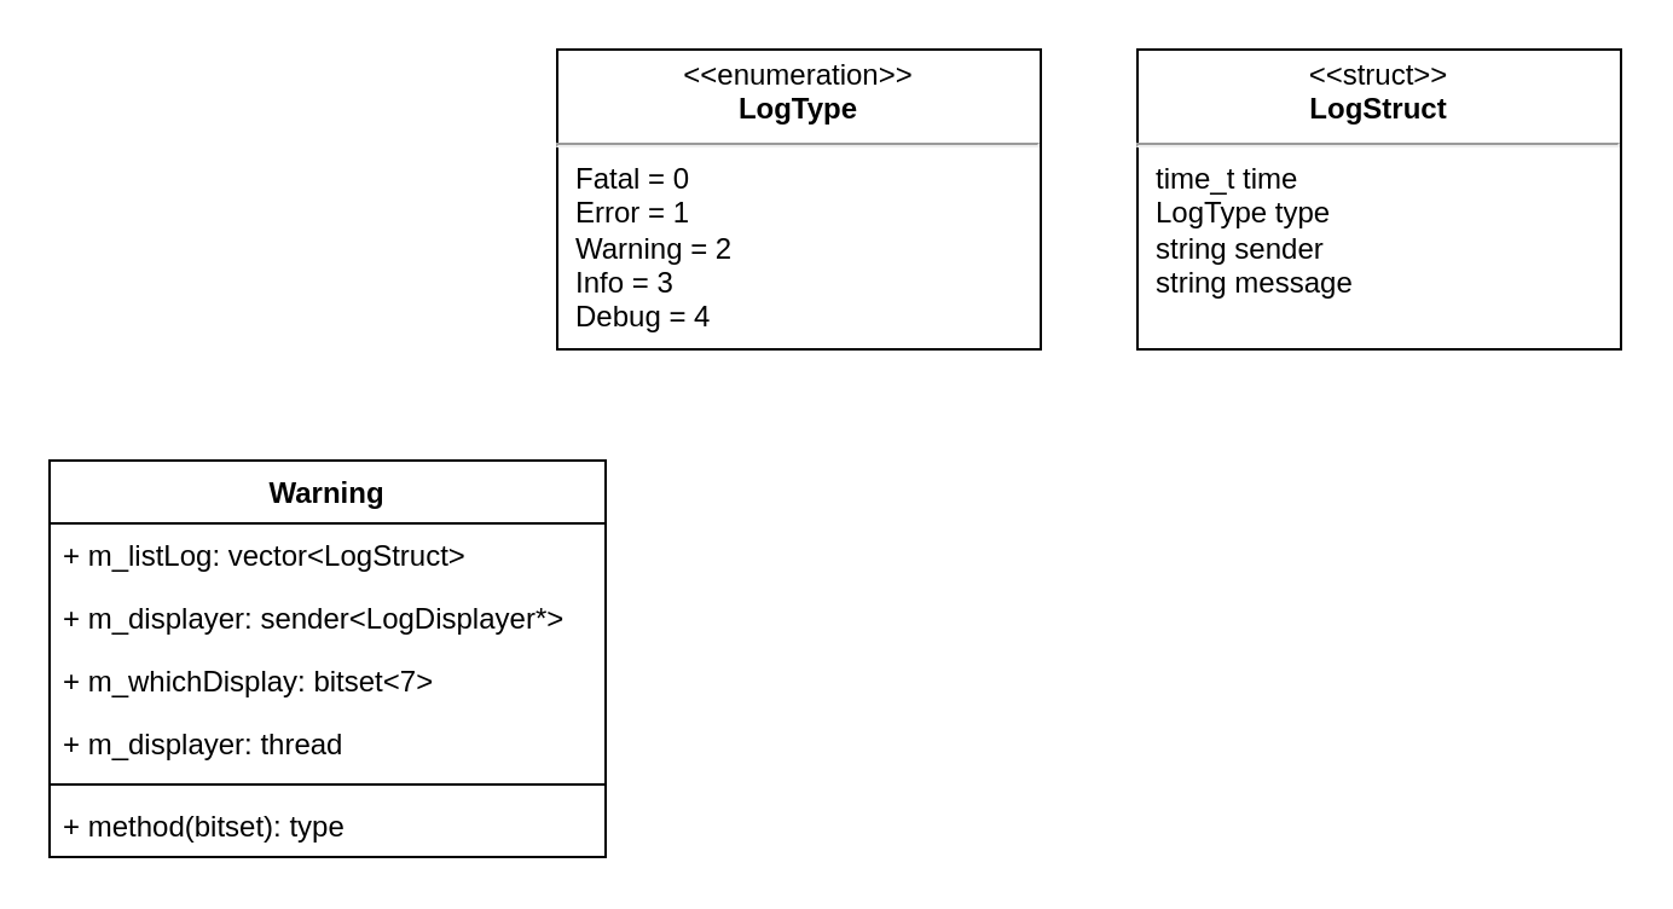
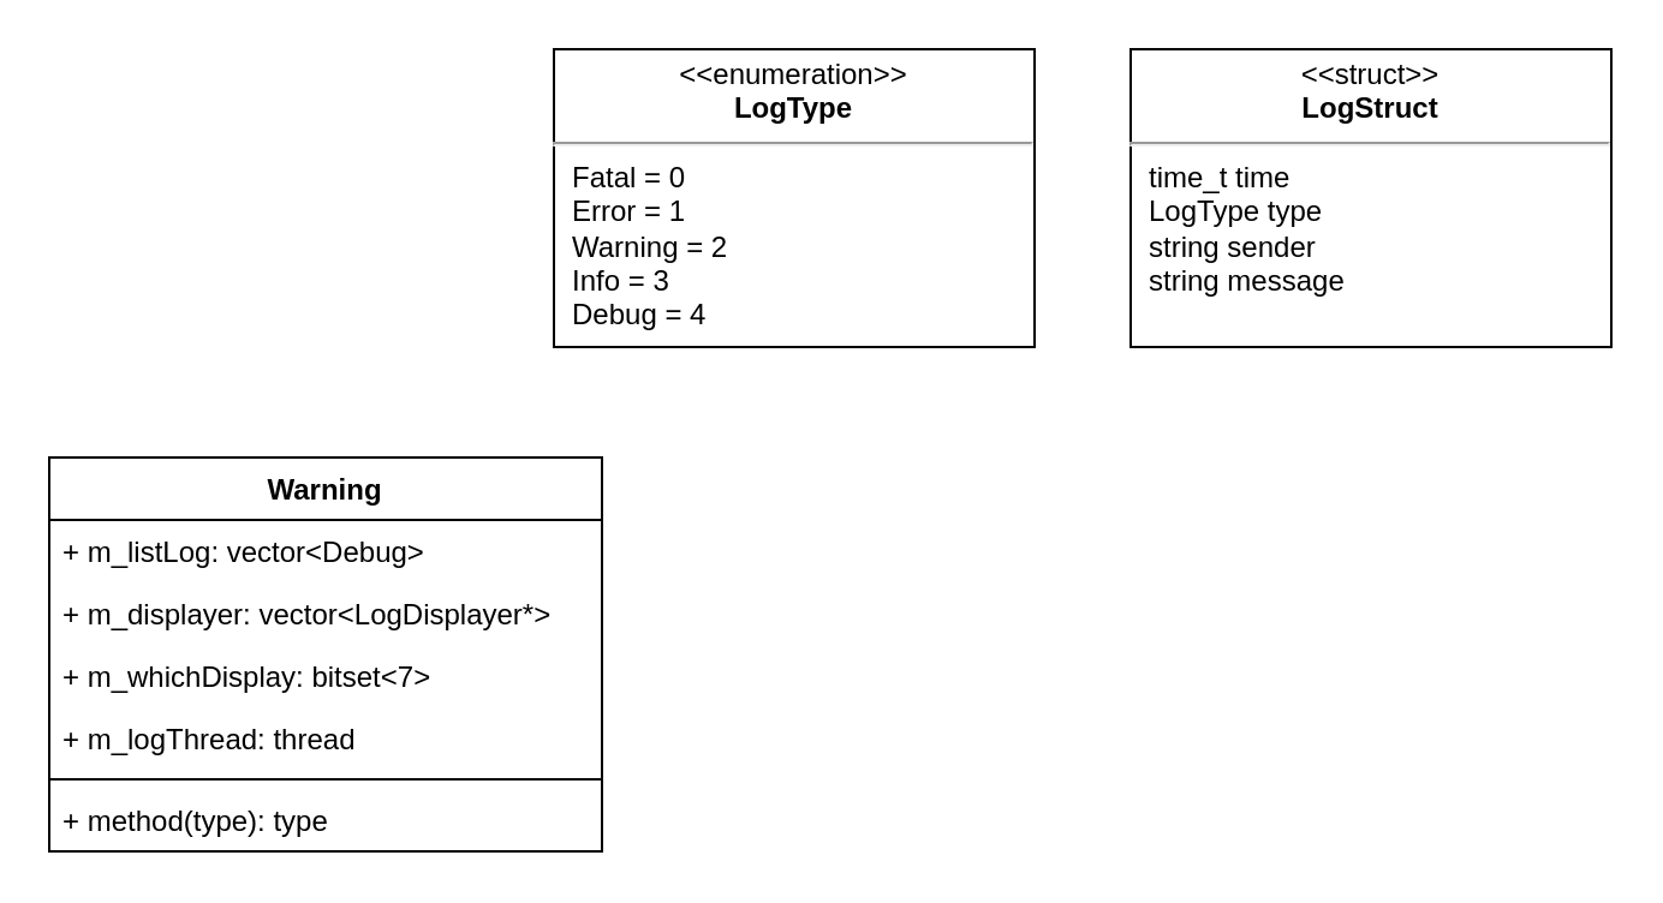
- <mxCell id="3" value="+ m_listLog: vector&amp;lt;LogStruct&amp;gt;" style="text;strokeColor=none;fillColor=none;align=left;verticalAlign=top;spacingLeft=4;spacingRight=4;overflow=hidden;rotatable=0;points=[[0,0.5],[1,0.5]];portConstraint=eastwest;whiteSpace=wrap;html=1;" vertex="1" parent="2"><mxGeometry y="26" width="230" height="26" as="geometry" /></mxCell>
+ <mxCell id="3" value="+ m_listLog: vector&amp;lt;Debug&amp;gt;" style="text;strokeColor=none;fillColor=none;align=left;verticalAlign=top;spacingLeft=4;spacingRight=4;overflow=hidden;rotatable=0;points=[[0,0.5],[1,0.5]];portConstraint=eastwest;whiteSpace=wrap;html=1;" vertex="1" parent="2"><mxGeometry y="26" width="230" height="26" as="geometry" /></mxCell>
- <mxCell id="4" value="+ m_displayer: sender&amp;lt;LogDisplayer*&amp;gt;" style="text;strokeColor=none;fillColor=none;align=left;verticalAlign=top;spacingLeft=4;spacingRight=4;overflow=hidden;rotatable=0;points=[[0,0.5],[1,0.5]];portConstraint=eastwest;whiteSpace=wrap;html=1;" vertex="1" parent="2"><mxGeometry y="52" width="230" height="26" as="geometry" /></mxCell>
+ <mxCell id="4" value="+ m_displayer: vector&amp;lt;LogDisplayer*&amp;gt;" style="text;strokeColor=none;fillColor=none;align=left;verticalAlign=top;spacingLeft=4;spacingRight=4;overflow=hidden;rotatable=0;points=[[0,0.5],[1,0.5]];portConstraint=eastwest;whiteSpace=wrap;html=1;" vertex="1" parent="2"><mxGeometry y="52" width="230" height="26" as="geometry" /></mxCell>
- <mxCell id="6" value="+ m_displayer: thread" style="text;strokeColor=none;fillColor=none;align=left;verticalAlign=top;spacingLeft=4;spacingRight=4;overflow=hidden;rotatable=0;points=[[0,0.5],[1,0.5]];portConstraint=eastwest;whiteSpace=wrap;html=1;" vertex="1" parent="2"><mxGeometry y="104" width="230" height="26" as="geometry" /></mxCell>
+ <mxCell id="6" value="+ m_logThread: thread" style="text;strokeColor=none;fillColor=none;align=left;verticalAlign=top;spacingLeft=4;spacingRight=4;overflow=hidden;rotatable=0;points=[[0,0.5],[1,0.5]];portConstraint=eastwest;whiteSpace=wrap;html=1;" vertex="1" parent="2"><mxGeometry y="104" width="230" height="26" as="geometry" /></mxCell>
- <mxCell id="8" value="+ method(bitset): type" style="text;strokeColor=none;fillColor=none;align=left;verticalAlign=top;spacingLeft=4;spacingRight=4;overflow=hidden;rotatable=0;points=[[0,0.5],[1,0.5]];portConstraint=eastwest;whiteSpace=wrap;html=1;" vertex="1" parent="2"><mxGeometry y="138" width="230" height="26" as="geometry" /></mxCell>
+ <mxCell id="8" value="+ method(type): type" style="text;strokeColor=none;fillColor=none;align=left;verticalAlign=top;spacingLeft=4;spacingRight=4;overflow=hidden;rotatable=0;points=[[0,0.5],[1,0.5]];portConstraint=eastwest;whiteSpace=wrap;html=1;" vertex="1" parent="2"><mxGeometry y="138" width="230" height="26" as="geometry" /></mxCell>
